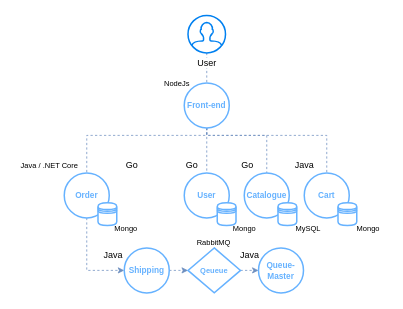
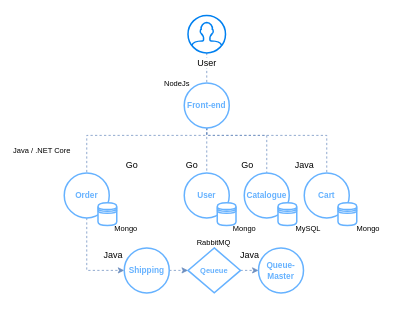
- <mxCell id="15" value="&lt;font style=&quot;font-size: 10px&quot;&gt;Java / .NET Core&lt;/font&gt;" style="text;html=1;align=center;verticalAlign=middle;resizable=0;points=[];autosize=1;" vertex="1" parent="1"><mxGeometry x="20" y="210" width="90" height="20" as="geometry" /></mxCell>
+ <mxCell id="15" value="&lt;font style=&quot;font-size: 10px&quot;&gt;Java / .NET Core&lt;/font&gt;" style="text;html=1;align=center;verticalAlign=middle;resizable=0;points=[];autosize=1;" vertex="1" parent="1"><mxGeometry x="10" y="190" width="90" height="20" as="geometry" /></mxCell>
